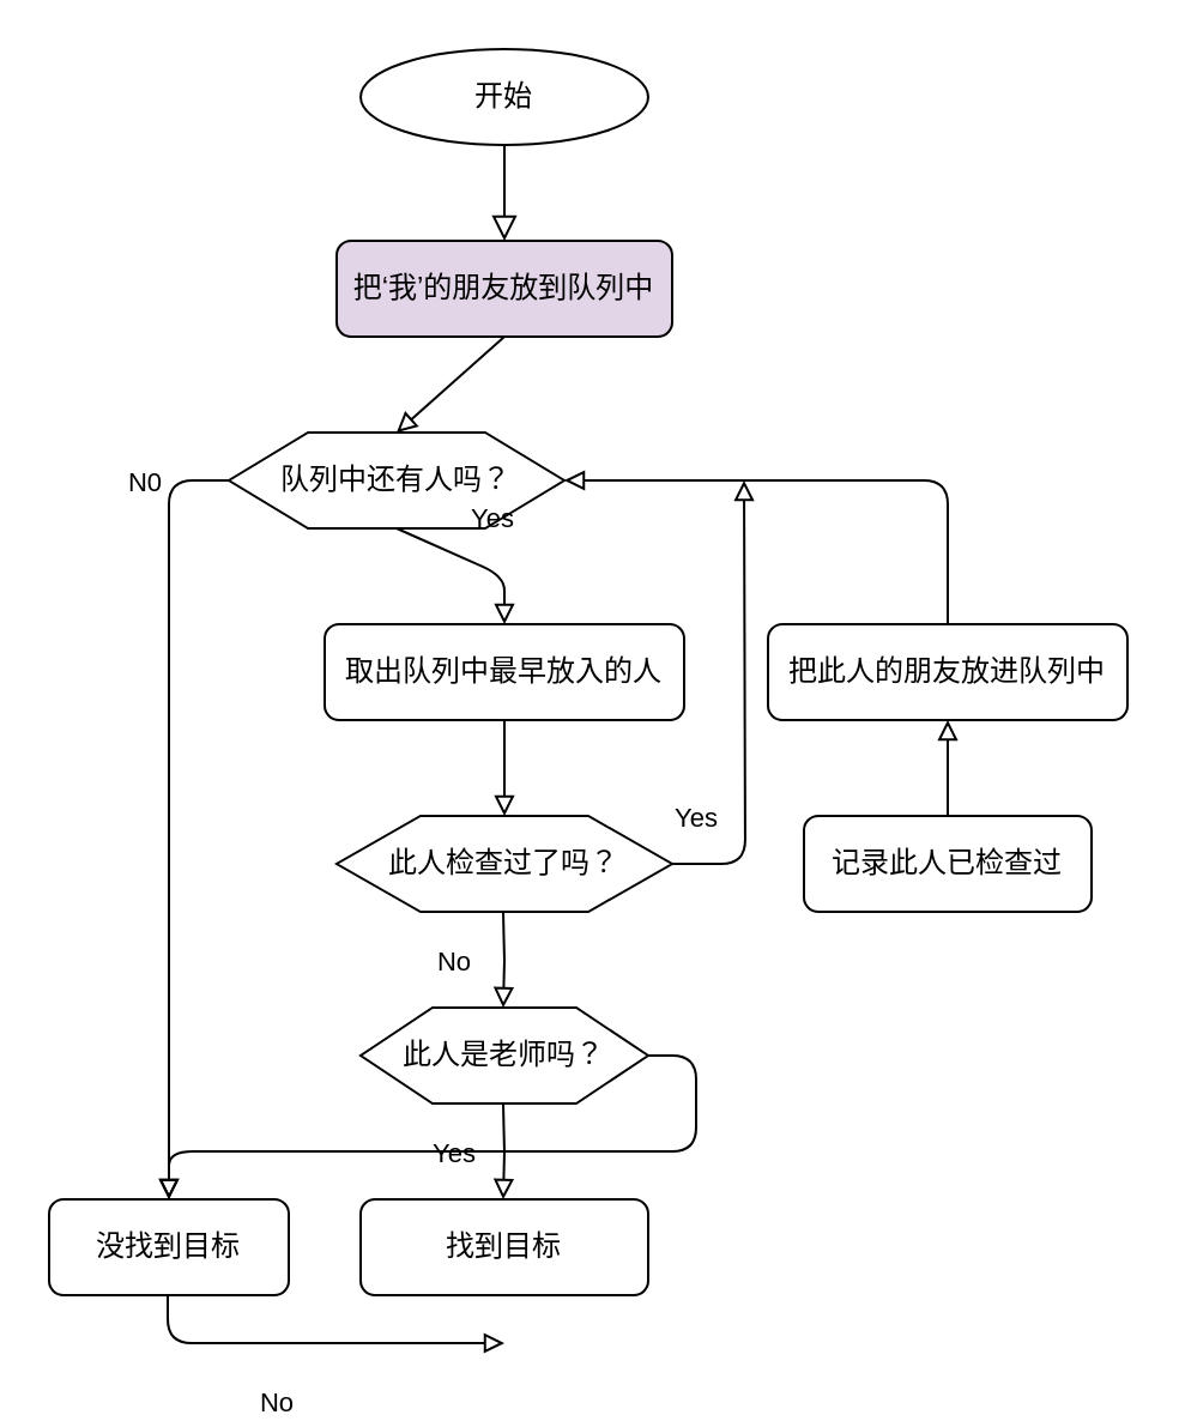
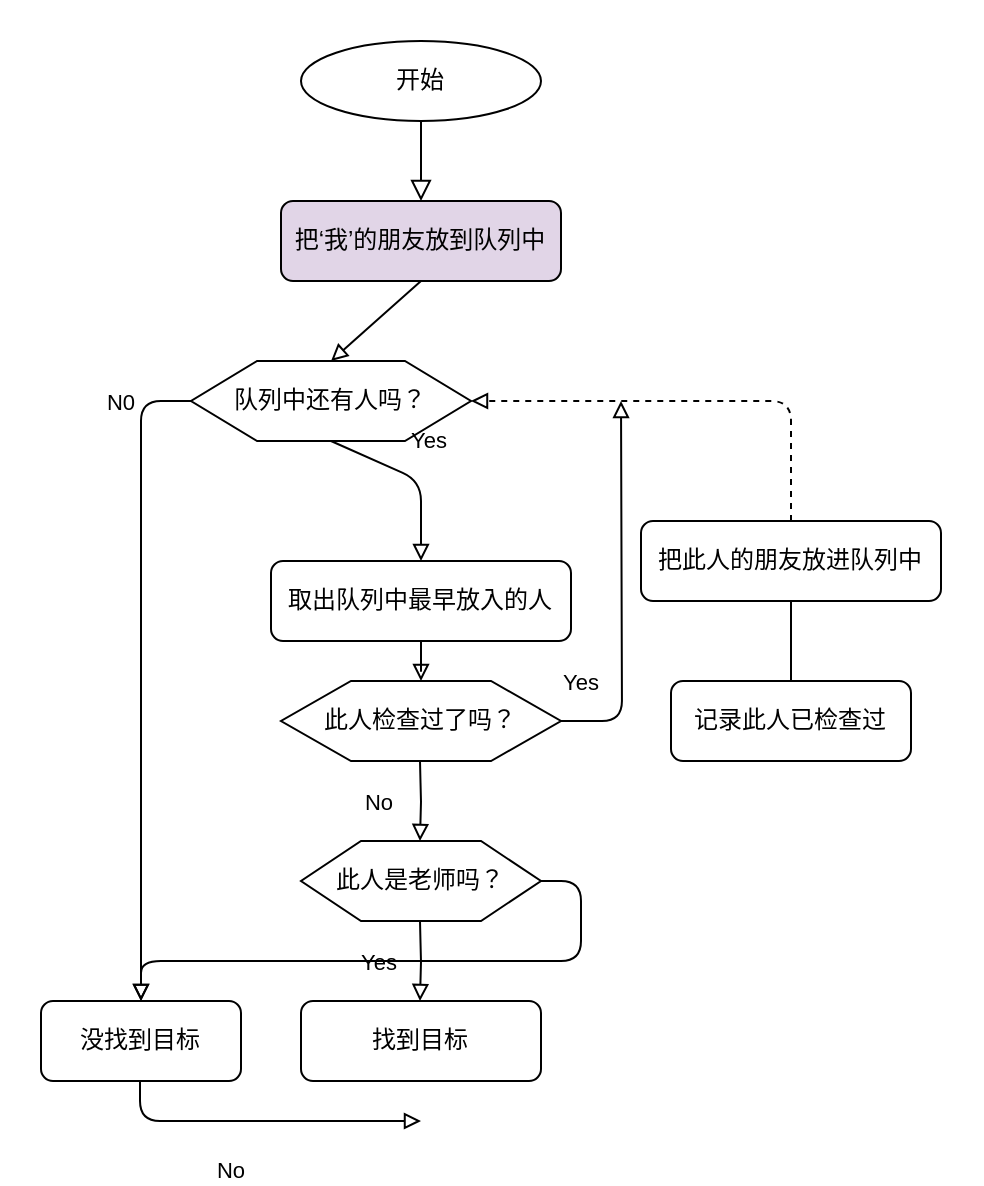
- <mxCell id="22" value="" style="edgeStyle=elbowEdgeStyle;orthogonalLoop=1;jettySize=auto;html=1;labelBackgroundColor=none;endArrow=block;endFill=0;entryX=1;entryY=0.5;entryDx=0;entryDy=0;exitX=0.5;exitY=0;exitDx=0;exitDy=0;" edge="1" parent="1" source="23" target="9"><mxGeometry relative="1" as="geometry"><mxPoint x="450" y="180" as="targetPoint" /><Array as="points"><mxPoint x="395" y="230" /></Array></mxGeometry></mxCell>
+ <mxCell id="22" value="" style="edgeStyle=elbowEdgeStyle;orthogonalLoop=1;jettySize=auto;html=1;labelBackgroundColor=none;endArrow=block;endFill=0;entryX=1;entryY=0.5;entryDx=0;entryDy=0;exitX=0.5;exitY=0;exitDx=0;exitDy=0;dashed=1;" edge="1" parent="1" source="23" target="9"><mxGeometry relative="1" as="geometry"><mxPoint x="450" y="180" as="targetPoint" /><Array as="points"><mxPoint x="395" y="230" /></Array></mxGeometry></mxCell>
- <mxCell id="8" value="取出队列中最早放入的人" style="rounded=1;whiteSpace=wrap;html=1;fontSize=12;glass=0;strokeWidth=1;shadow=0;" parent="1" vertex="1"><mxGeometry x="135" y="260" width="150" height="40" as="geometry" /></mxCell>
+ <mxCell id="8" value="取出队列中最早放入的人" style="rounded=1;whiteSpace=wrap;html=1;fontSize=12;glass=0;strokeWidth=1;shadow=0;" parent="1" vertex="1"><mxGeometry x="135" y="280" width="150" height="40" as="geometry" /></mxCell>
- <mxCell id="5" value="" style="edgeStyle=elbowEdgeStyle;orthogonalLoop=1;jettySize=auto;html=1;labelBackgroundColor=none;endArrow=block;endFill=0;" edge="1" parent="1" source="6" target="23"><mxGeometry relative="1" as="geometry" /></mxCell>
+ <mxCell id="5" value="" style="edgeStyle=elbowEdgeStyle;orthogonalLoop=1;jettySize=auto;html=1;labelBackgroundColor=none;endArrow=none;endFill=0;" edge="1" parent="1" source="6" target="23"><mxGeometry relative="1" as="geometry" /></mxCell>
